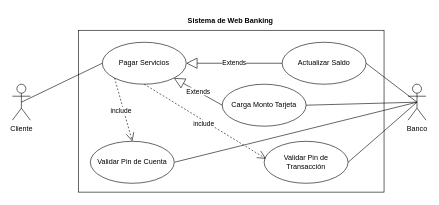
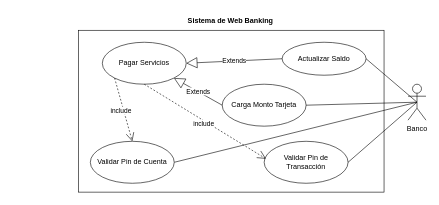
- <mxCell id="7" value="Actualizar Saldo" style="ellipse;whiteSpace=wrap;html=1;" parent="1" vertex="1"><mxGeometry x="470" y="70" width="140" height="70" as="geometry" /></mxCell>
+ <mxCell id="7" value="Actualizar Saldo" style="ellipse;whiteSpace=wrap;html=1;" parent="1" vertex="1"><mxGeometry x="470" y="70" width="140" height="55" as="geometry" /></mxCell>
- <mxCell id="9" value="" style="endArrow=none;html=1;rounded=0;exitX=0.5;exitY=0.5;exitDx=0;exitDy=0;exitPerimeter=0;entryX=0;entryY=0.5;entryDx=0;entryDy=0;" parent="1" source="3" target="6" edge="1"><mxGeometry width="50" height="50" relative="1" as="geometry"><mxPoint x="320" y="260" as="sourcePoint" /><mxPoint x="370" y="210" as="targetPoint" /></mxGeometry></mxCell>
- <mxCell id="3" value="Cliente" style="shape=umlActor;verticalLabelPosition=bottom;verticalAlign=top;html=1;" parent="1" vertex="1"><mxGeometry x="20" y="140" width="30" height="60" as="geometry" /></mxCell>
